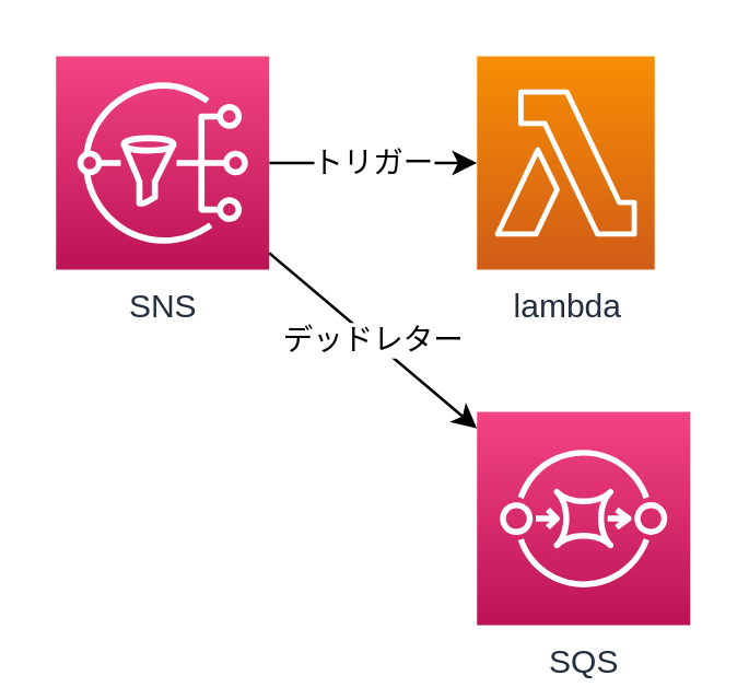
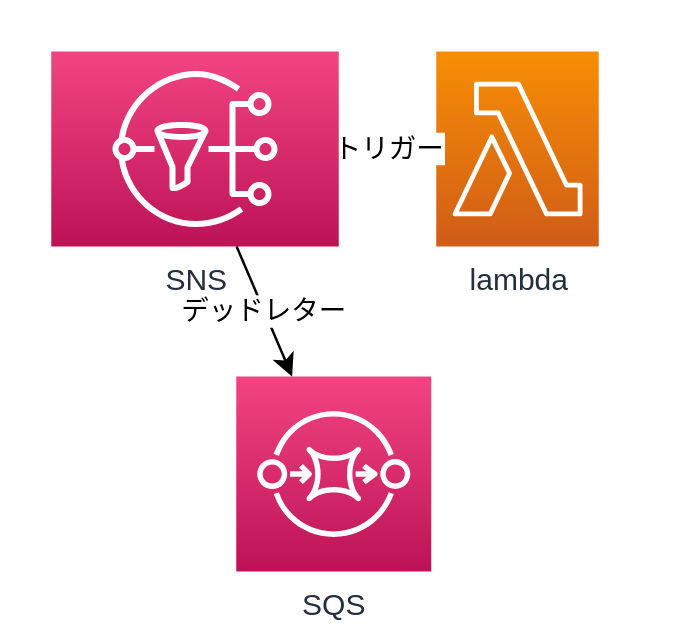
- <mxCell id="4" value="SNS" style="outlineConnect=0;fontColor=#232F3E;gradientColor=#F34482;gradientDirection=north;fillColor=#BC1356;strokeColor=#ffffff;dashed=0;verticalLabelPosition=bottom;verticalAlign=top;align=center;html=1;fontSize=12;fontStyle=0;aspect=fixed;shape=mxgraph.aws4.resourceIcon;resIcon=mxgraph.aws4.sns;" parent="1" vertex="1"><mxGeometry x="20" y="20" width="78" height="78" as="geometry" /></mxCell>
+ <mxCell id="4" value="SNS" style="outlineConnect=0;fontColor=#232F3E;gradientColor=#F34482;gradientDirection=north;fillColor=#BC1356;strokeColor=#ffffff;dashed=0;verticalLabelPosition=bottom;verticalAlign=top;align=center;html=1;fontSize=12;fontStyle=0;aspect=fixed;shape=mxgraph.aws4.resourceIcon;resIcon=mxgraph.aws4.sns;" parent="1" vertex="1"><mxGeometry x="20" y="20" width="115" height="78" as="geometry" /></mxCell>
- <mxCell id="5" value="SQS" style="outlineConnect=0;fontColor=#232F3E;gradientColor=#F34482;gradientDirection=north;fillColor=#BC1356;strokeColor=#ffffff;dashed=0;verticalLabelPosition=bottom;verticalAlign=top;align=center;html=1;fontSize=12;fontStyle=0;aspect=fixed;shape=mxgraph.aws4.resourceIcon;resIcon=mxgraph.aws4.sqs;" parent="1" vertex="1"><mxGeometry x="174" y="150" width="78" height="78" as="geometry" /></mxCell>
+ <mxCell id="5" value="SQS" style="outlineConnect=0;fontColor=#232F3E;gradientColor=#F34482;gradientDirection=north;fillColor=#BC1356;strokeColor=#ffffff;dashed=0;verticalLabelPosition=bottom;verticalAlign=top;align=center;html=1;fontSize=12;fontStyle=0;aspect=fixed;shape=mxgraph.aws4.resourceIcon;resIcon=mxgraph.aws4.sqs;" parent="1" vertex="1"><mxGeometry x="94" y="150" width="78" height="78" as="geometry" /></mxCell>
